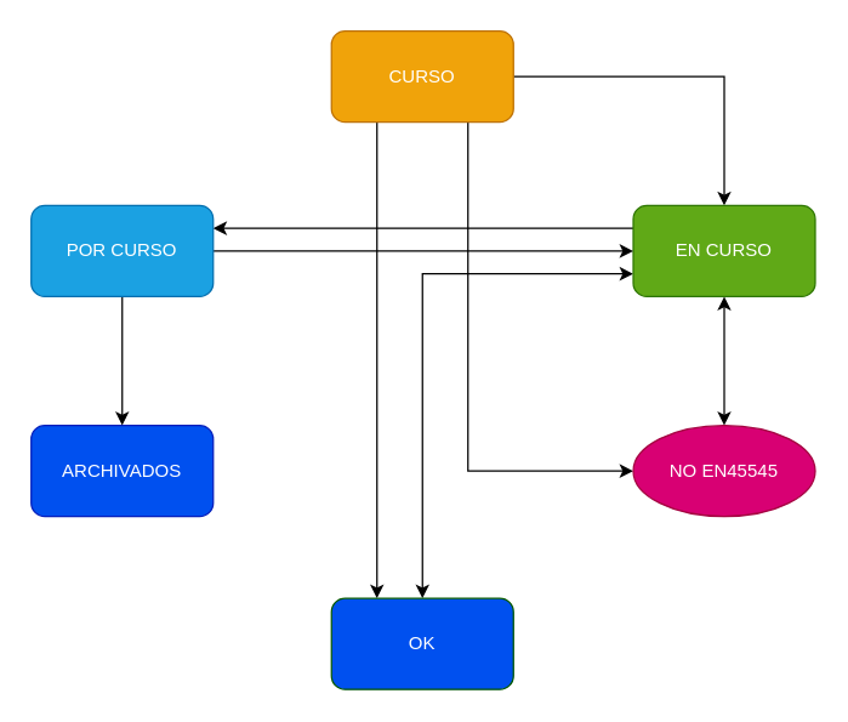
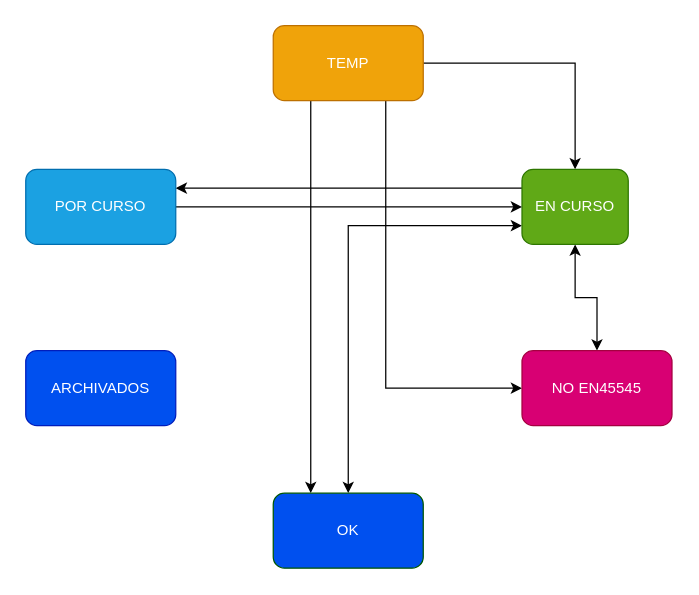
- <mxCell id="5" value="CURSO" style="rounded=1;whiteSpace=wrap;html=1;fillColor=#f0a30a;fontColor=#FFFFFF;strokeColor=#BD7000;" parent="1" vertex="1"><mxGeometry x="218" y="20" width="120" height="60" as="geometry" /></mxCell>
+ <mxCell id="5" value="TEMP" style="rounded=1;whiteSpace=wrap;html=1;fillColor=#f0a30a;fontColor=#FFFFFF;strokeColor=#BD7000;" parent="1" vertex="1"><mxGeometry x="218" y="20" width="120" height="60" as="geometry" /></mxCell>
- <mxCell id="9" value="EN CURSO" style="rounded=1;whiteSpace=wrap;html=1;fillColor=#60a917;fontColor=#ffffff;strokeColor=#2D7600;" parent="1" vertex="1"><mxGeometry x="417" y="135" width="120" height="60" as="geometry" /></mxCell>
+ <mxCell id="9" value="EN CURSO" style="rounded=1;whiteSpace=wrap;html=1;fillColor=#60a917;fontColor=#ffffff;strokeColor=#2D7600;" parent="1" vertex="1"><mxGeometry x="417" y="135" width="85" height="60" as="geometry" /></mxCell>
- <mxCell id="13" style="edgeStyle=orthogonalEdgeStyle;rounded=0;orthogonalLoop=1;jettySize=auto;html=1;exitX=0.5;exitY=1;exitDx=0;exitDy=0;entryX=0.5;entryY=0;entryDx=0;entryDy=0;startArrow=none;startFill=0;" parent="1" source="15" target="12" edge="1"><mxGeometry relative="1" as="geometry" /></mxCell>
- <mxCell id="10" value="NO EN45545" style="ellipse;whiteSpace=wrap;html=1;fillColor=#d80073;fontColor=#ffffff;strokeColor=#A50040;" parent="1" vertex="1"><mxGeometry x="417" y="280" width="120" height="60" as="geometry" /></mxCell>
+ <mxCell id="10" value="NO EN45545" style="rounded=1;whiteSpace=wrap;html=1;fillColor=#d80073;fontColor=#ffffff;strokeColor=#A50040;" parent="1" vertex="1"><mxGeometry x="417" y="280" width="120" height="60" as="geometry" /></mxCell>
